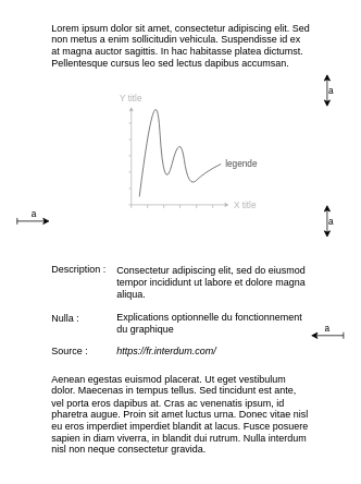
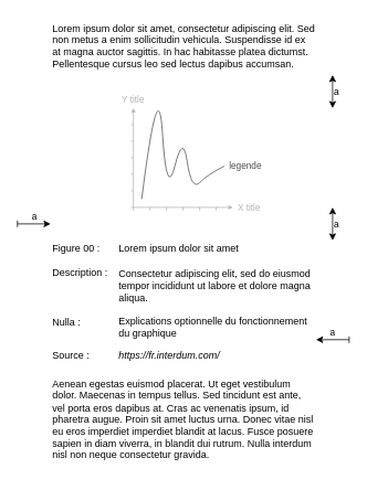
+ <mxCell id="2" value="&lt;span style=&quot;font-weight: normal;&quot;&gt;Figure 00 : &lt;span style=&quot;white-space: pre;&quot;&gt;&#09;&lt;/span&gt;Lorem ipsum dolor sit amet&lt;/span&gt;" style="text;html=1;strokeColor=none;fillColor=none;align=left;verticalAlign=middle;whiteSpace=wrap;rounded=0;fontSize=12;spacingBottom=0;fontStyle=1" parent="1" vertex="1"><mxGeometry x="61" y="290" width="320" height="20" as="geometry" /></mxCell>
